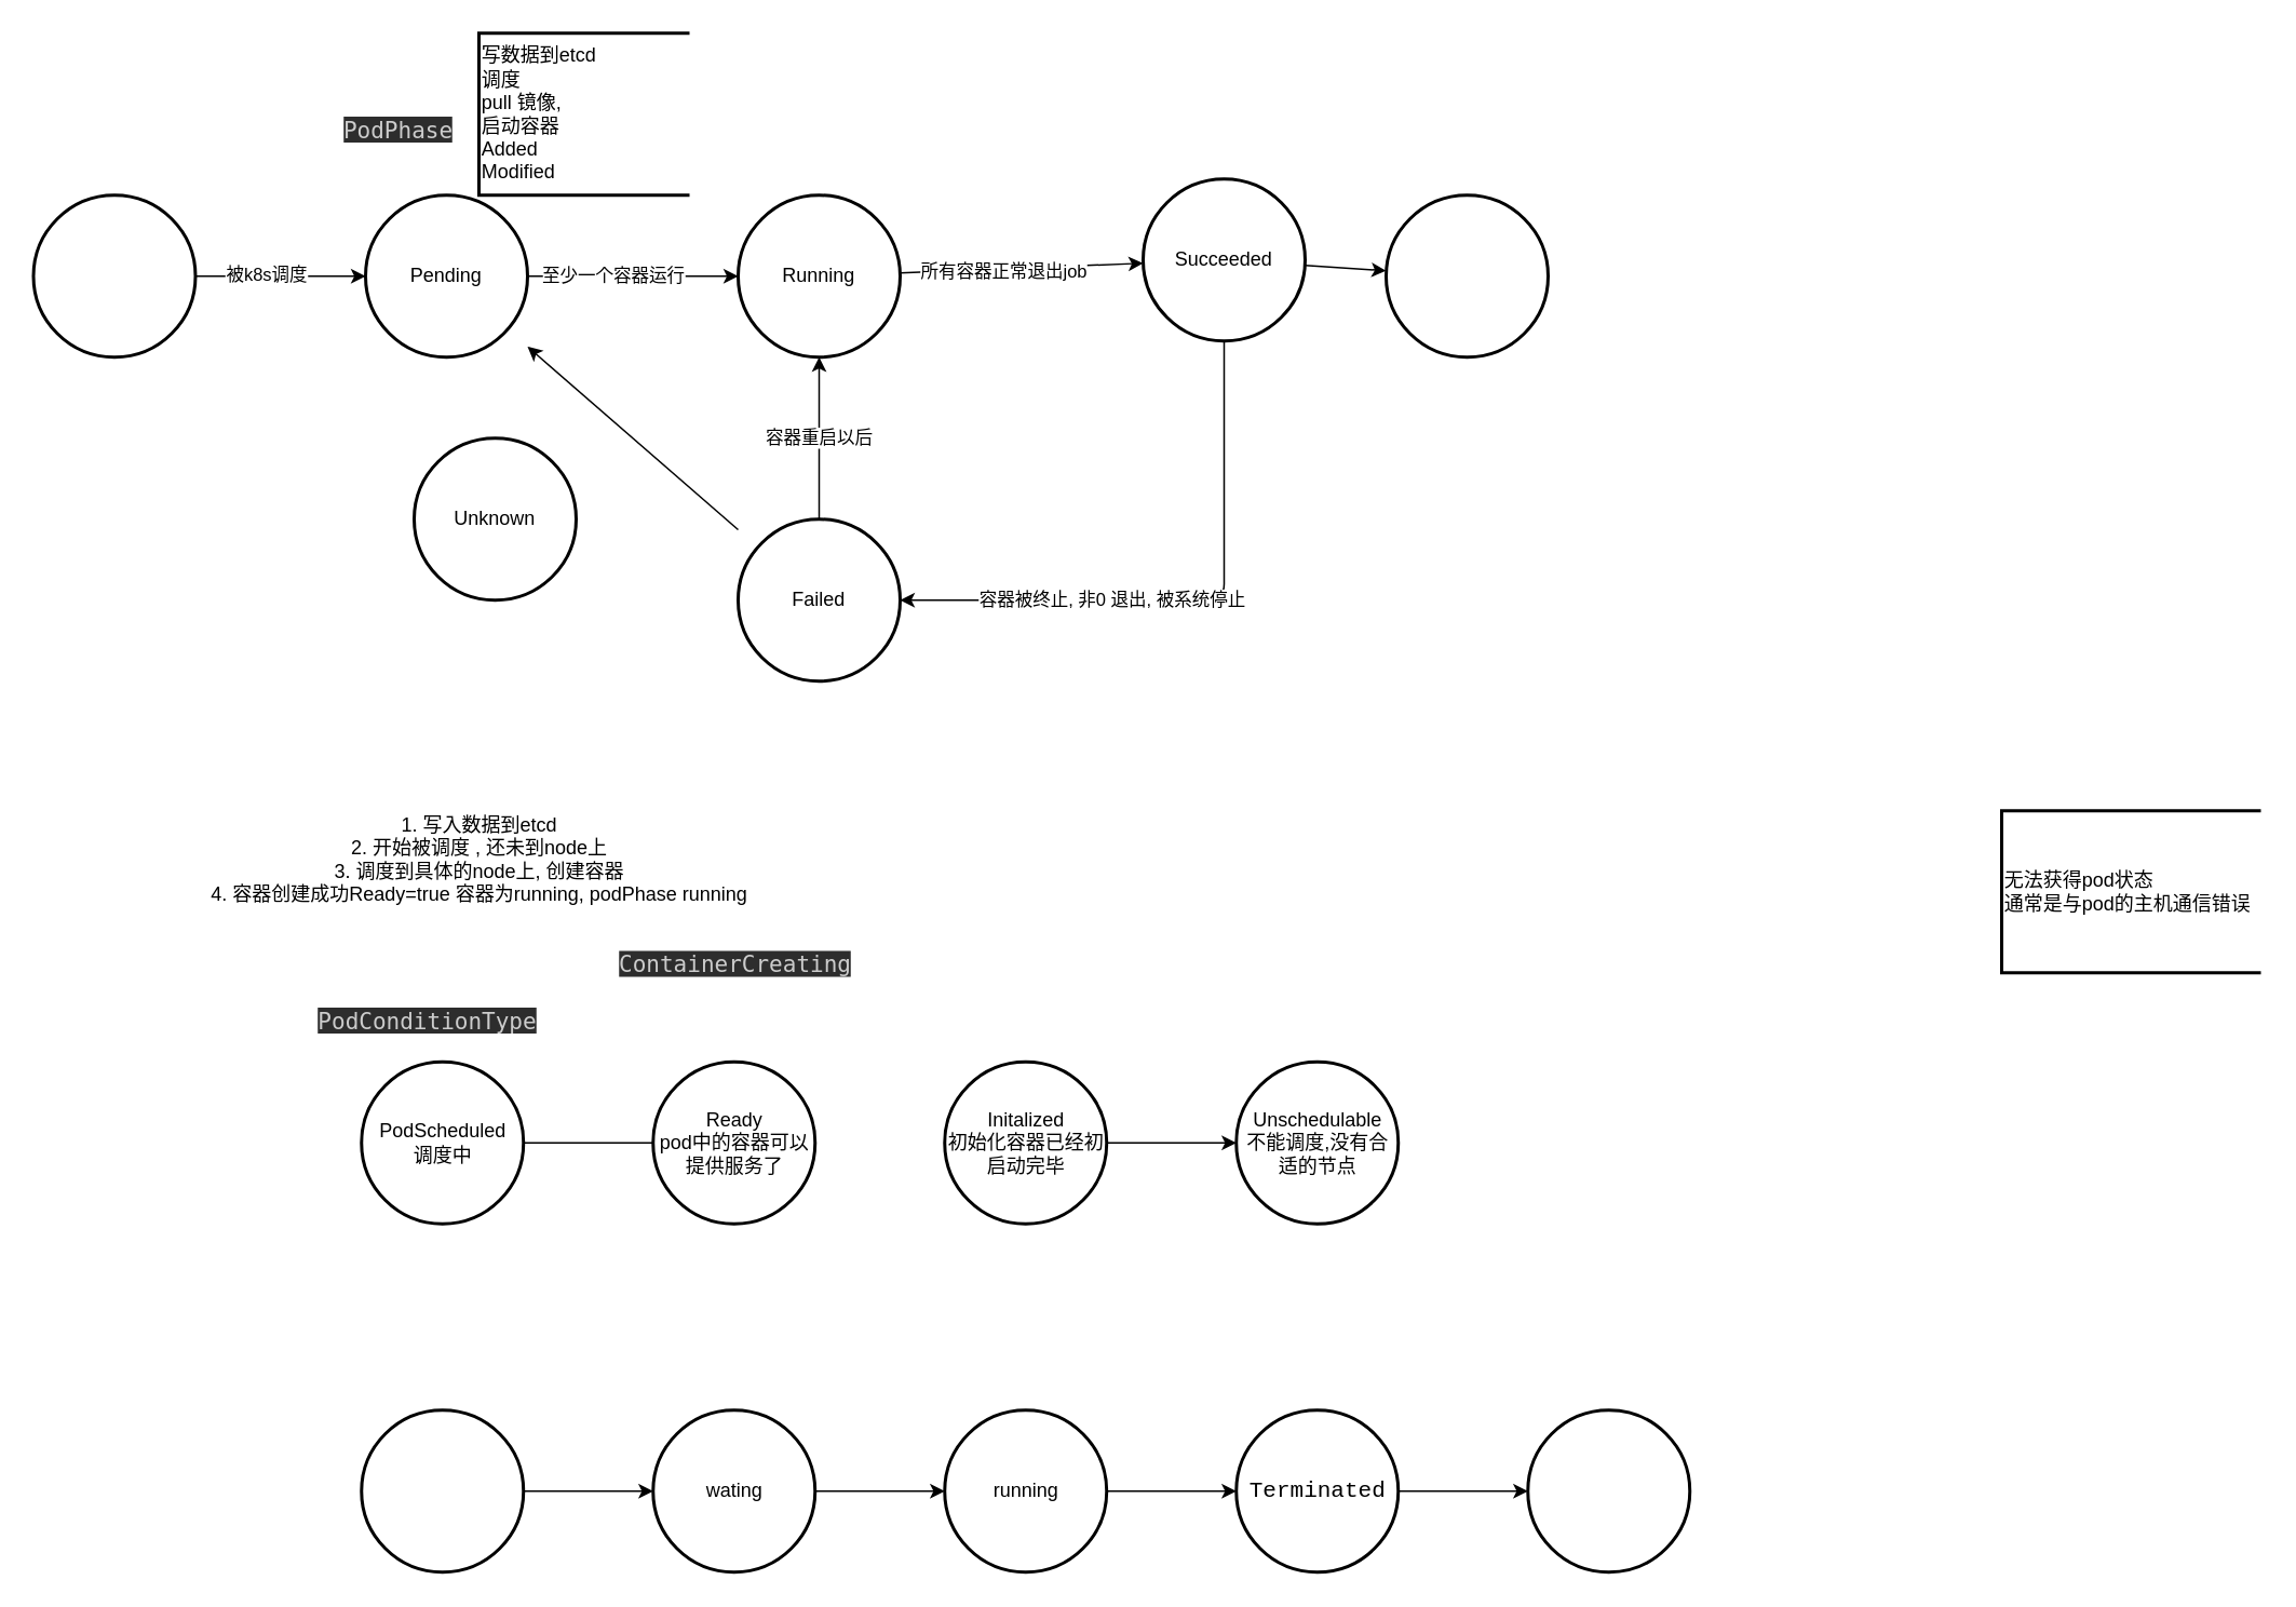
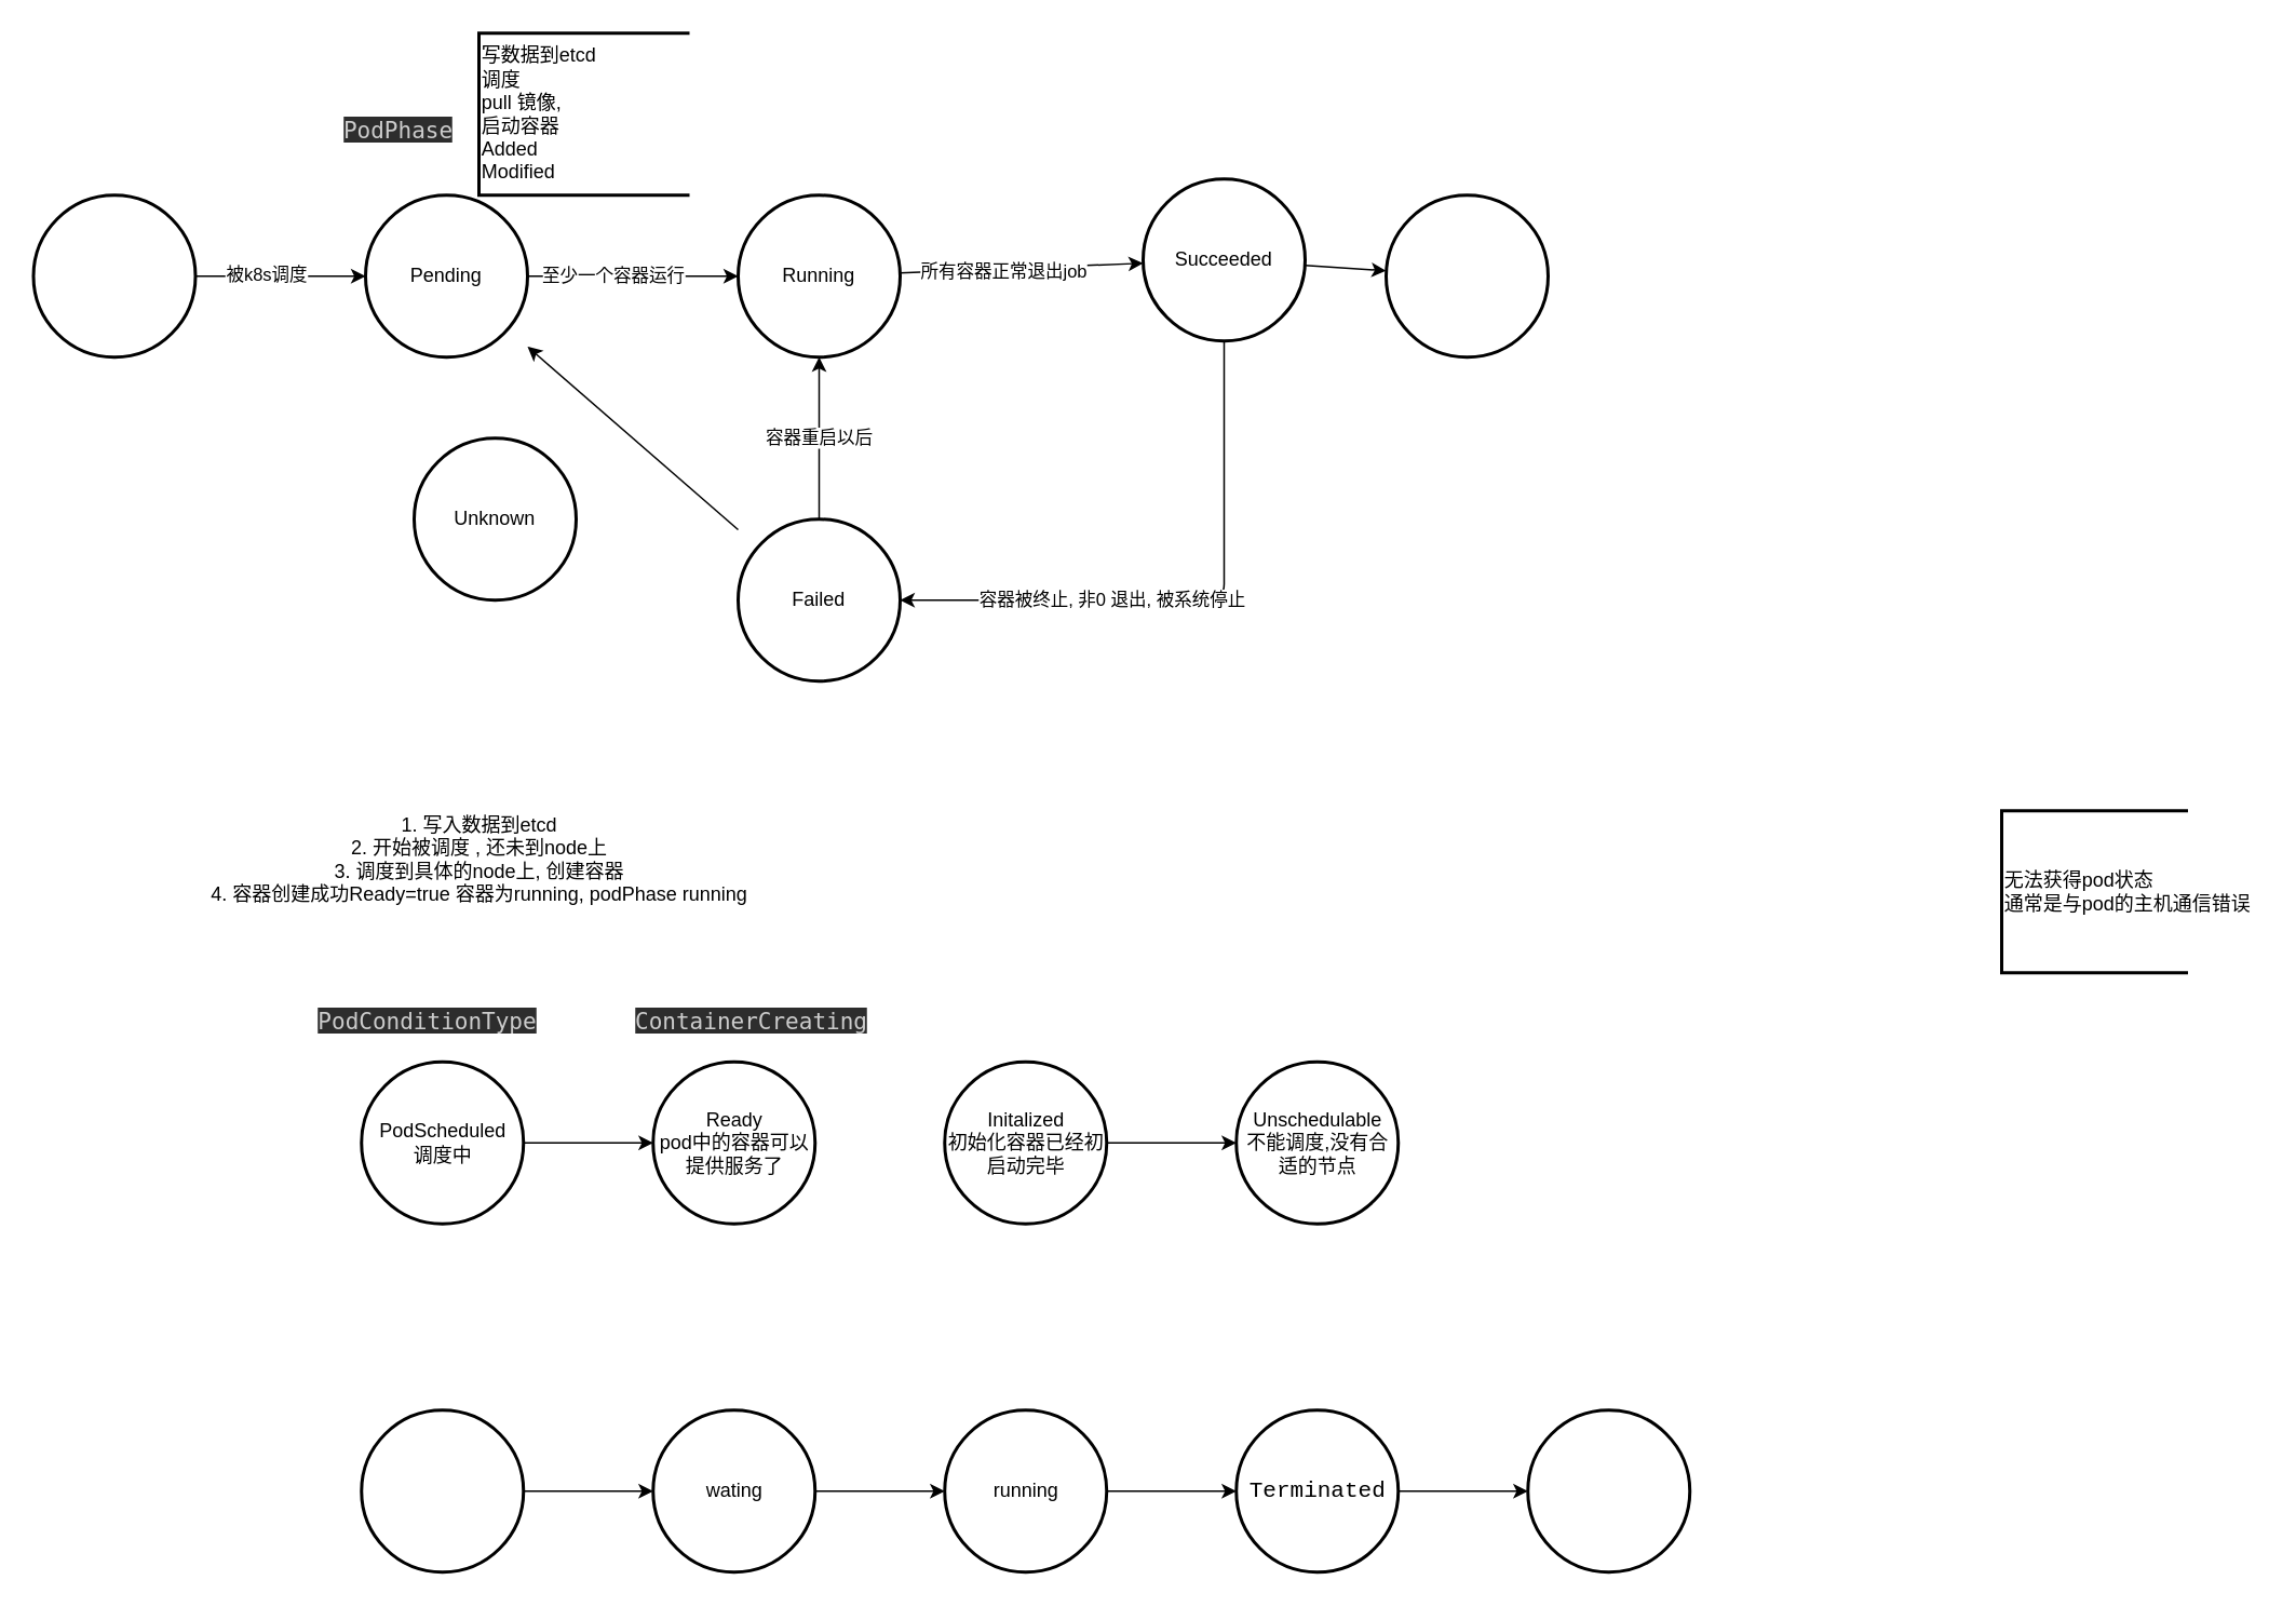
- <mxCell id="18" value="无法获得pod状态&lt;br&gt;通常是与pod的主机通信错误" style="strokeWidth=2;html=1;shape=mxgraph.flowchart.annotation_1;align=left;pointerEvents=1;" vertex="1" parent="1"><mxGeometry x="1235" y="500" width="160" height="100" as="geometry" /></mxCell>
+ <mxCell id="18" value="无法获得pod状态&lt;br&gt;通常是与pod的主机通信错误" style="strokeWidth=2;html=1;shape=mxgraph.flowchart.annotation_1;align=left;pointerEvents=1;" vertex="1" parent="1"><mxGeometry x="1235" y="500" width="115" height="100" as="geometry" /></mxCell>
- <mxCell id="28" value="&lt;span style=&quot;color: rgb(204 , 204 , 204) ; font-family: &amp;#34;source code pro&amp;#34; , &amp;#34;dejavu sans mono&amp;#34; , &amp;#34;ubuntu mono&amp;#34; , &amp;#34;anonymous pro&amp;#34; , &amp;#34;droid sans mono&amp;#34; , &amp;#34;menlo&amp;#34; , &amp;#34;monaco&amp;#34; , &amp;#34;consolas&amp;#34; , &amp;#34;inconsolata&amp;#34; , &amp;#34;courier&amp;#34; , monospace , &amp;#34;pingfang sc&amp;#34; , &amp;#34;microsoft yahei&amp;#34; , sans-serif ; font-size: 14px ; background-color: rgb(45 , 45 , 45)&quot;&gt;ContainerCreating&lt;/span&gt;" style="text;html=1;align=center;verticalAlign=middle;resizable=0;points=[];autosize=1;strokeColor=none;fillColor=none;" vertex="1" parent="1"><mxGeometry x="372.5" y="585" width="160" height="20" as="geometry" /></mxCell>
+ <mxCell id="28" value="&lt;span style=&quot;color: rgb(204 , 204 , 204) ; font-family: &amp;#34;source code pro&amp;#34; , &amp;#34;dejavu sans mono&amp;#34; , &amp;#34;ubuntu mono&amp;#34; , &amp;#34;anonymous pro&amp;#34; , &amp;#34;droid sans mono&amp;#34; , &amp;#34;menlo&amp;#34; , &amp;#34;monaco&amp;#34; , &amp;#34;consolas&amp;#34; , &amp;#34;inconsolata&amp;#34; , &amp;#34;courier&amp;#34; , monospace , &amp;#34;pingfang sc&amp;#34; , &amp;#34;microsoft yahei&amp;#34; , sans-serif ; font-size: 14px ; background-color: rgb(45 , 45 , 45)&quot;&gt;ContainerCreating&lt;/span&gt;" style="text;html=1;align=center;verticalAlign=middle;resizable=0;points=[];autosize=1;strokeColor=none;fillColor=none;" vertex="1" parent="1"><mxGeometry x="382.5" y="620" width="160" height="20" as="geometry" /></mxCell>
- <mxCell id="19" value="" style="edgeStyle=none;html=1;endArrow=none;" edge="1" parent="1" source="20" target="21"><mxGeometry relative="1" as="geometry" /></mxCell>
+ <mxCell id="19" value="" style="edgeStyle=none;html=1;" edge="1" parent="1" source="20" target="21"><mxGeometry relative="1" as="geometry" /></mxCell>
